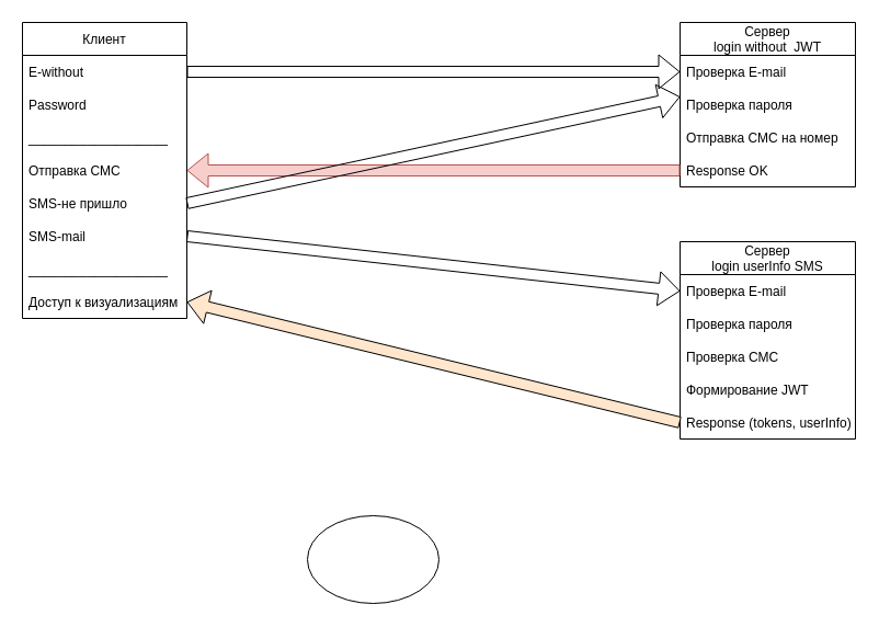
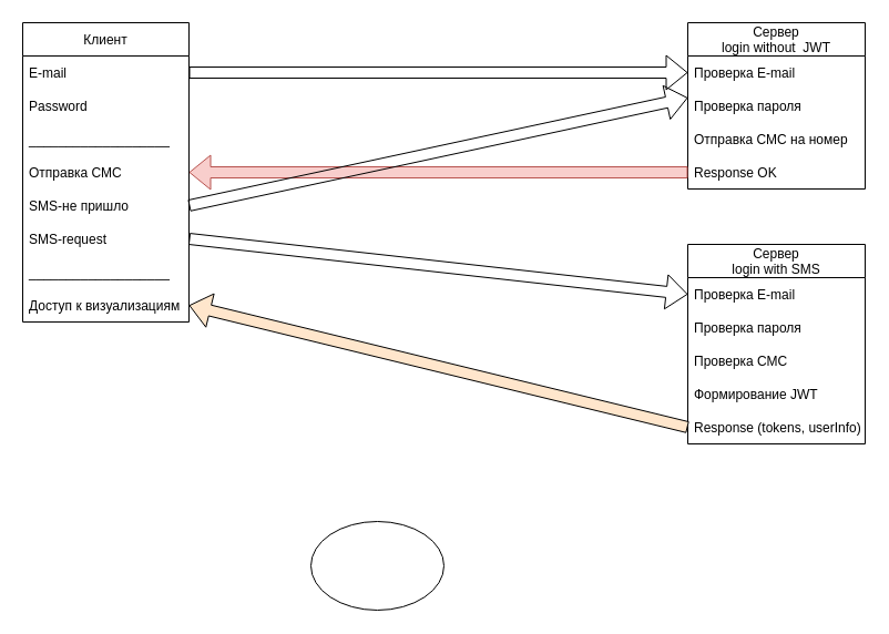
- <mxCell id="3" value="E-without" style="text;strokeColor=none;fillColor=none;align=left;verticalAlign=middle;spacingLeft=4;spacingRight=4;overflow=hidden;points=[[0,0.5],[1,0.5]];portConstraint=eastwest;rotatable=0;" parent="2" vertex="1"><mxGeometry y="30" width="150" height="30" as="geometry" /></mxCell>
+ <mxCell id="3" value="E-mail" style="text;strokeColor=none;fillColor=none;align=left;verticalAlign=middle;spacingLeft=4;spacingRight=4;overflow=hidden;points=[[0,0.5],[1,0.5]];portConstraint=eastwest;rotatable=0;" parent="2" vertex="1"><mxGeometry y="30" width="150" height="30" as="geometry" /></mxCell>
- <mxCell id="8" value="SMS-mail" style="text;strokeColor=none;fillColor=none;align=left;verticalAlign=middle;spacingLeft=4;spacingRight=4;overflow=hidden;points=[[0,0.5],[1,0.5]];portConstraint=eastwest;rotatable=0;" parent="2" vertex="1"><mxGeometry y="180" width="150" height="30" as="geometry" /></mxCell>
+ <mxCell id="8" value="SMS-request" style="text;strokeColor=none;fillColor=none;align=left;verticalAlign=middle;spacingLeft=4;spacingRight=4;overflow=hidden;points=[[0,0.5],[1,0.5]];portConstraint=eastwest;rotatable=0;" parent="2" vertex="1"><mxGeometry y="180" width="150" height="30" as="geometry" /></mxCell>
- <mxCell id="19" value="Сервер&#10;login userInfo SMS" style="swimlane;fontStyle=0;childLayout=stackLayout;horizontal=1;startSize=30;horizontalStack=0;resizeParent=1;resizeParentMax=0;resizeLast=0;collapsible=1;marginBottom=0;" parent="1" vertex="1"><mxGeometry x="620" y="220" width="160" height="180" as="geometry" /></mxCell>
+ <mxCell id="19" value="Сервер&#10;login with SMS" style="swimlane;fontStyle=0;childLayout=stackLayout;horizontal=1;startSize=30;horizontalStack=0;resizeParent=1;resizeParentMax=0;resizeLast=0;collapsible=1;marginBottom=0;" parent="1" vertex="1"><mxGeometry x="620" y="220" width="160" height="180" as="geometry" /></mxCell>
